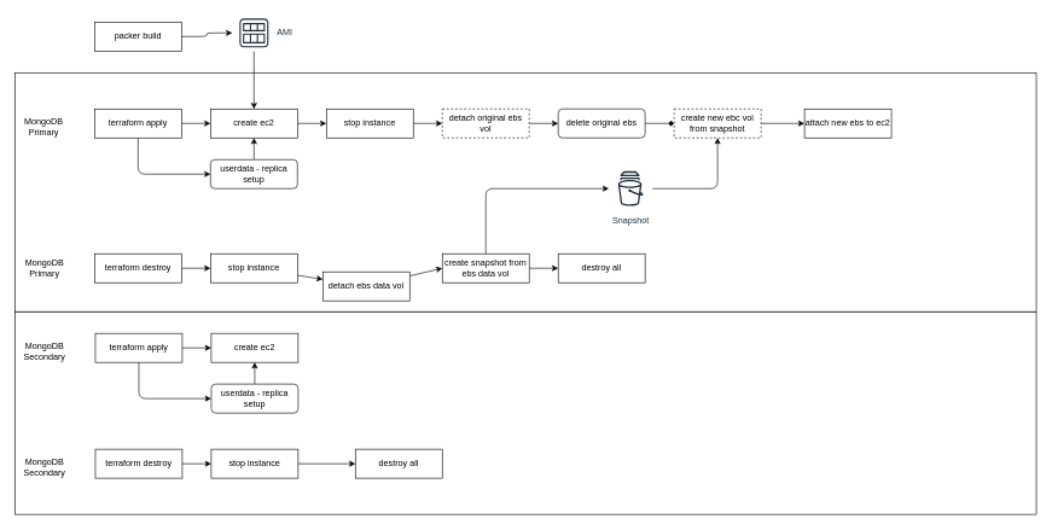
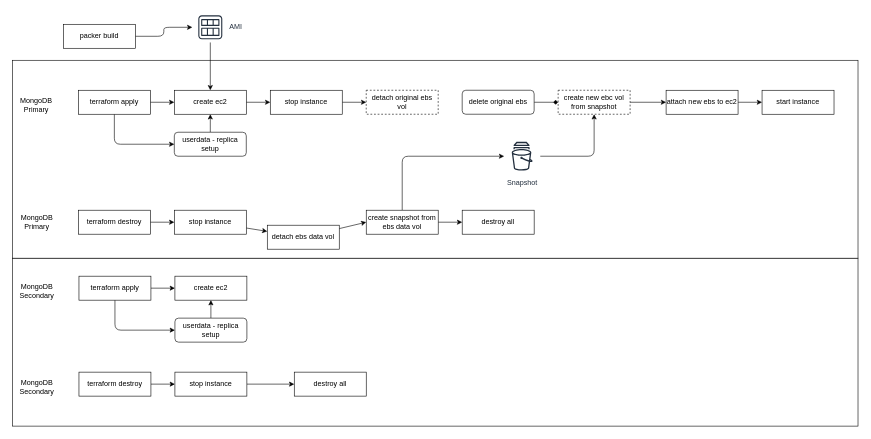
- <mxCell id="35" value="packer build" style="rounded=0;whiteSpace=wrap;html=1;" parent="1" vertex="1"><mxGeometry x="130" y="30" width="120" height="40" as="geometry" /></mxCell>
+ <mxCell id="35" value="packer build" style="rounded=0;whiteSpace=wrap;html=1;" parent="1" vertex="1"><mxGeometry x="105" y="40" width="120" height="40" as="geometry" /></mxCell>
- <mxCell id="11" value="" style="edgeStyle=none;html=1;" parent="1" source="12" target="23" edge="1"><mxGeometry relative="1" as="geometry" /></mxCell>
+ <mxCell id="15" value="" style="edgeStyle=none;html=1;" parent="1" source="16" target="17" edge="1"><mxGeometry relative="1" as="geometry" /></mxCell>
+ <mxCell id="17" value="start instance" style="rounded=0;whiteSpace=wrap;html=1;" parent="1" vertex="1"><mxGeometry x="1270" y="150" width="120" height="40" as="geometry" /></mxCell>
